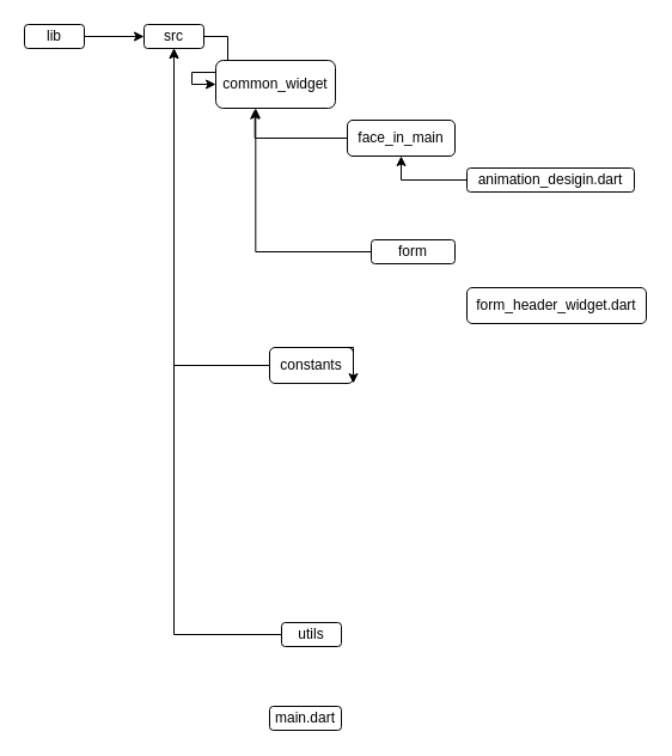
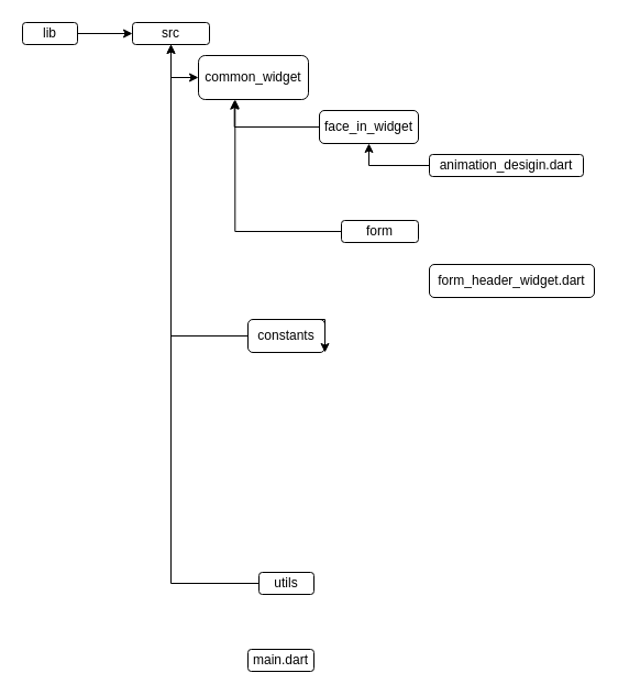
- <mxCell id="5" value="src" style="rounded=1;whiteSpace=wrap;html=1;" vertex="1" parent="1"><mxGeometry x="120" y="20" width="50" height="20" as="geometry" /></mxCell>
+ <mxCell id="5" value="src" style="rounded=1;whiteSpace=wrap;html=1;" vertex="1" parent="1"><mxGeometry x="120" y="20" width="70" height="20" as="geometry" /></mxCell>
- <mxCell id="13" value="face_in_main" style="rounded=1;whiteSpace=wrap;html=1;" vertex="1" parent="1"><mxGeometry x="290" y="100" width="90" height="30" as="geometry" /></mxCell>
+ <mxCell id="13" value="face_in_widget" style="rounded=1;whiteSpace=wrap;html=1;" vertex="1" parent="1"><mxGeometry x="290" y="100" width="90" height="30" as="geometry" /></mxCell>
